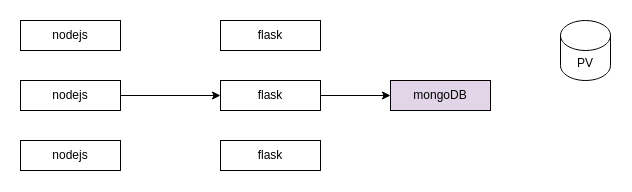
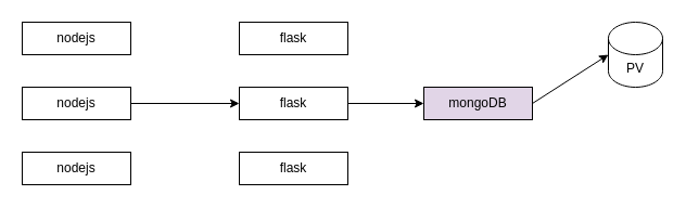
+ <mxCell id="11" style="edgeStyle=none;html=1;exitX=1;exitY=0.5;exitDx=0;exitDy=0;entryX=0;entryY=0.5;entryDx=0;entryDy=0;entryPerimeter=0;" edge="1" parent="1" source="12" target="4"><mxGeometry relative="1" as="geometry" /></mxCell>
